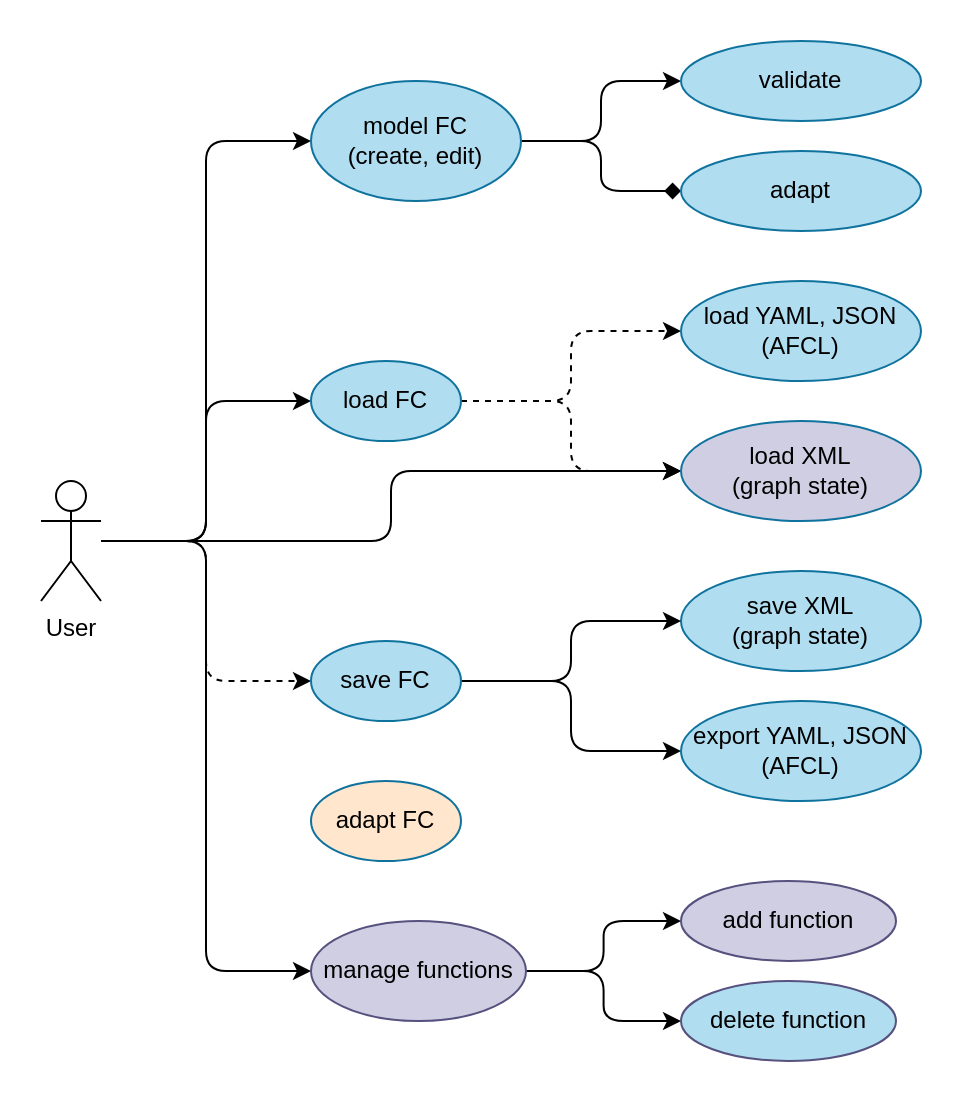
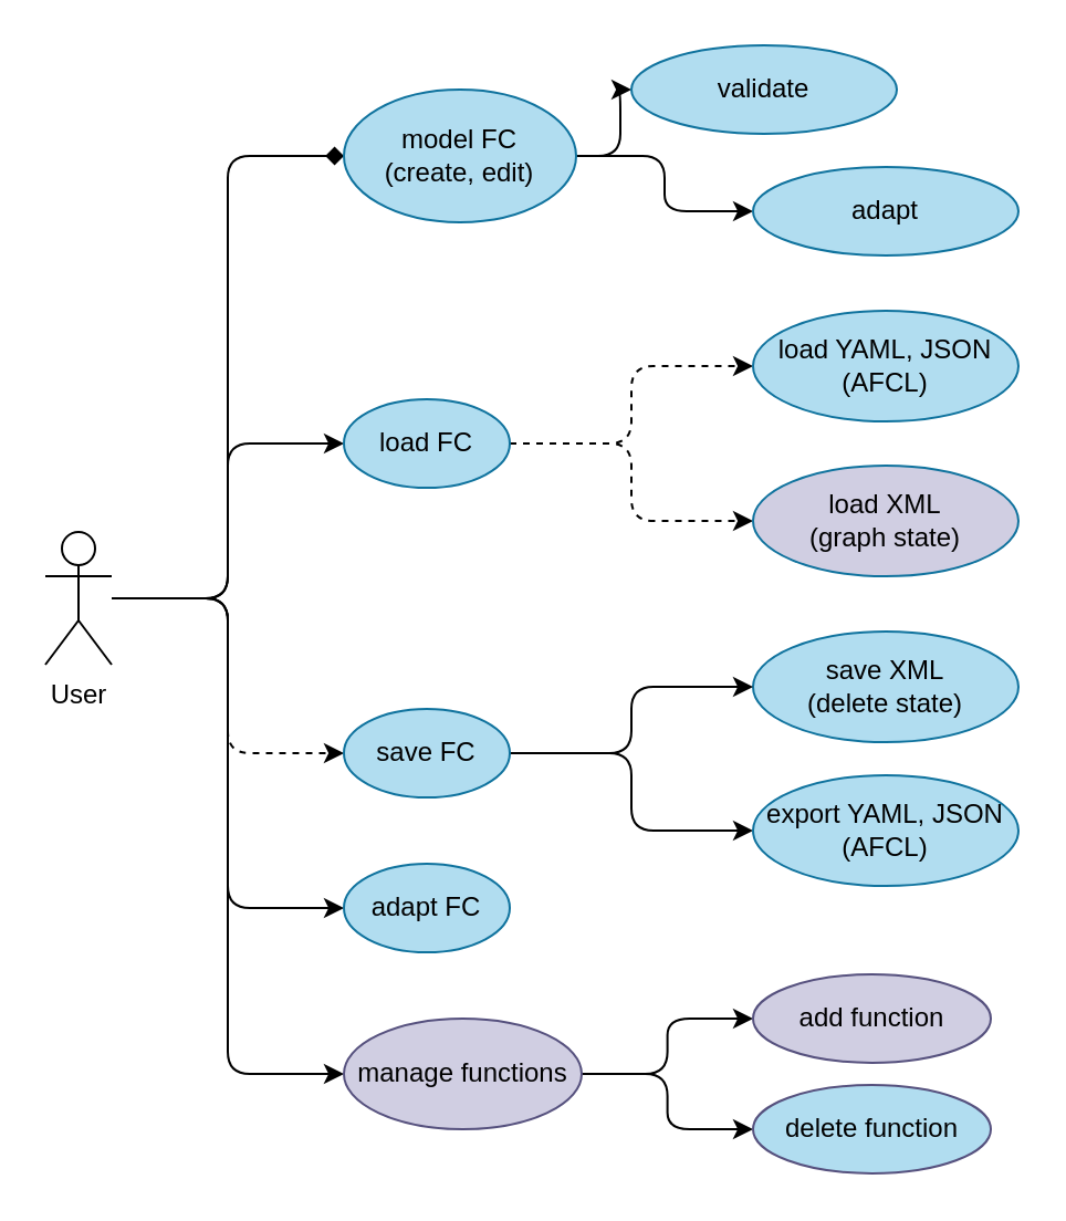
- <mxCell id="19" value="validate" style="ellipse;whiteSpace=wrap;html=1;fillColor=#b1ddf0;strokeColor=#10739e;" vertex="1" parent="1"><mxGeometry x="340" y="20" width="120" height="40" as="geometry" /></mxCell>
+ <mxCell id="19" value="validate" style="ellipse;whiteSpace=wrap;html=1;fillColor=#b1ddf0;strokeColor=#10739e;" vertex="1" parent="1"><mxGeometry x="285" y="20" width="120" height="40" as="geometry" /></mxCell>
- <mxCell id="5" value="" style="edgeStyle=orthogonalEdgeStyle;rounded=1;comic=0;jumpStyle=none;orthogonalLoop=1;jettySize=auto;html=1;strokeColor=#000000;entryX=0;entryY=0.5;entryDx=0;entryDy=0;" edge="1" parent="1" source="7" target="18"><mxGeometry relative="1" as="geometry"><mxPoint x="130" y="260" as="targetPoint" /></mxGeometry></mxCell>
+ <mxCell id="5" value="" style="edgeStyle=orthogonalEdgeStyle;rounded=1;comic=0;jumpStyle=none;orthogonalLoop=1;jettySize=auto;html=1;strokeColor=#000000;entryX=0;entryY=0.5;entryDx=0;entryDy=0;endArrow=diamond;" edge="1" parent="1" source="7" target="18"><mxGeometry relative="1" as="geometry"><mxPoint x="130" y="260" as="targetPoint" /></mxGeometry></mxCell>
- <mxCell id="17" style="edgeStyle=orthogonalEdgeStyle;rounded=1;comic=0;jumpStyle=none;orthogonalLoop=1;jettySize=auto;html=1;exitX=1;exitY=0.5;exitDx=0;exitDy=0;entryX=0;entryY=0.5;entryDx=0;entryDy=0;strokeColor=#000000;endArrow=diamond;" edge="1" parent="1" source="18" target="21"><mxGeometry relative="1" as="geometry" /></mxCell>
+ <mxCell id="17" style="edgeStyle=orthogonalEdgeStyle;rounded=1;comic=0;jumpStyle=none;orthogonalLoop=1;jettySize=auto;html=1;exitX=1;exitY=0.5;exitDx=0;exitDy=0;entryX=0;entryY=0.5;entryDx=0;entryDy=0;strokeColor=#000000;" edge="1" parent="1" source="18" target="21"><mxGeometry relative="1" as="geometry" /></mxCell>
- <mxCell id="4" value="" style="edgeStyle=orthogonalEdgeStyle;rounded=1;comic=0;jumpStyle=none;orthogonalLoop=1;jettySize=auto;html=1;strokeColor=#000000;" edge="1" parent="1" source="7" target="12"><mxGeometry relative="1" as="geometry"><mxPoint x="130" y="260" as="targetPoint" /></mxGeometry></mxCell>
+ <mxCell id="4" value="" style="edgeStyle=orthogonalEdgeStyle;rounded=1;comic=0;jumpStyle=none;orthogonalLoop=1;jettySize=auto;html=1;strokeColor=#000000;entryX=0;entryY=0.5;entryDx=0;entryDy=0;" edge="1" parent="1" source="7" target="20"><mxGeometry relative="1" as="geometry"><mxPoint x="130" y="260" as="targetPoint" /></mxGeometry></mxCell>
- <mxCell id="14" value="&lt;div&gt;save XML&lt;br&gt;&lt;/div&gt;&lt;div&gt;(graph state)&lt;/div&gt;" style="ellipse;whiteSpace=wrap;html=1;fillColor=#b1ddf0;strokeColor=#10739e;" vertex="1" parent="1"><mxGeometry x="340" y="285" width="120" height="50" as="geometry" /></mxCell>
+ <mxCell id="14" value="&lt;div&gt;save XML&lt;br&gt;&lt;/div&gt;&lt;div&gt;(delete state)&lt;/div&gt;" style="ellipse;whiteSpace=wrap;html=1;fillColor=#b1ddf0;strokeColor=#10739e;" vertex="1" parent="1"><mxGeometry x="340" y="285" width="120" height="50" as="geometry" /></mxCell>
- <mxCell id="20" value="adapt FC" style="ellipse;whiteSpace=wrap;html=1;fillColor=#ffe6cc;strokeColor=#10739e;" vertex="1" parent="1"><mxGeometry x="155" y="390" width="75" height="40" as="geometry" /></mxCell>
+ <mxCell id="20" value="adapt FC" style="ellipse;whiteSpace=wrap;html=1;fillColor=#b1ddf0;strokeColor=#10739e;" vertex="1" parent="1"><mxGeometry x="155" y="390" width="75" height="40" as="geometry" /></mxCell>
